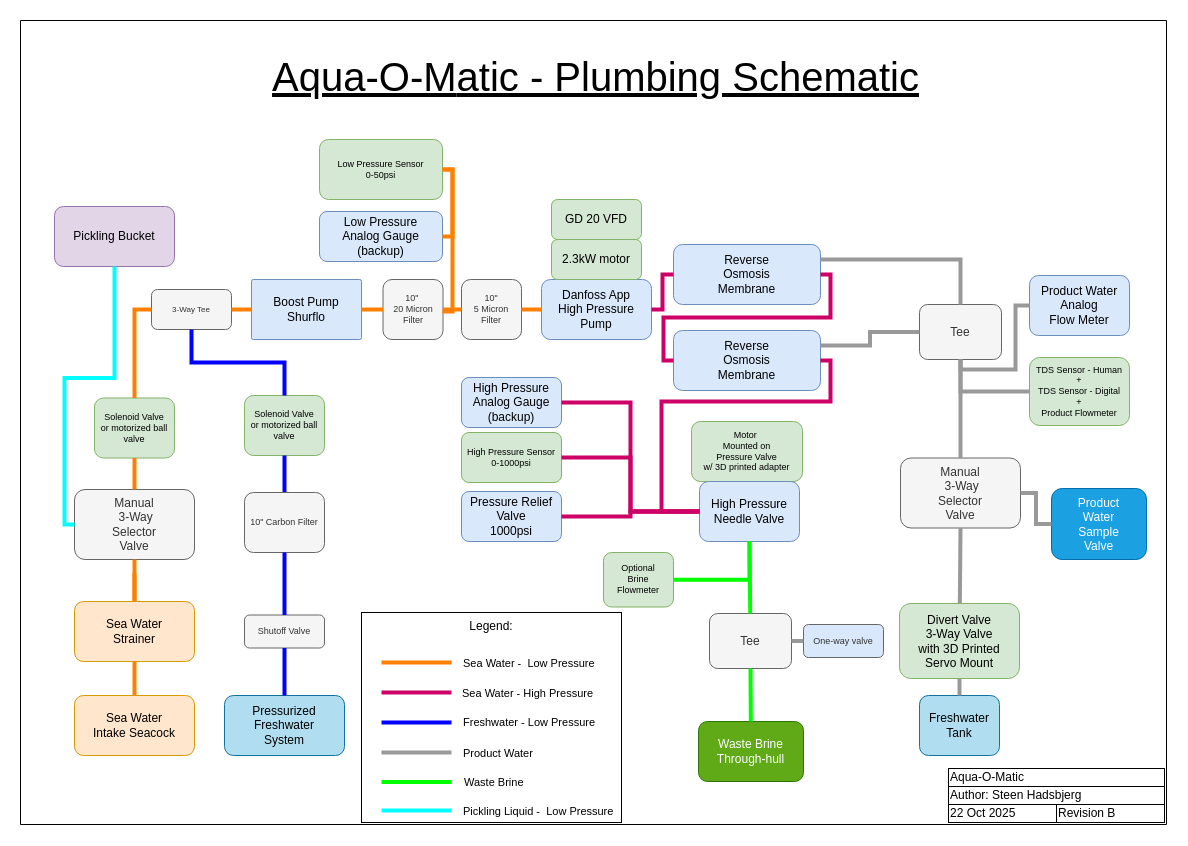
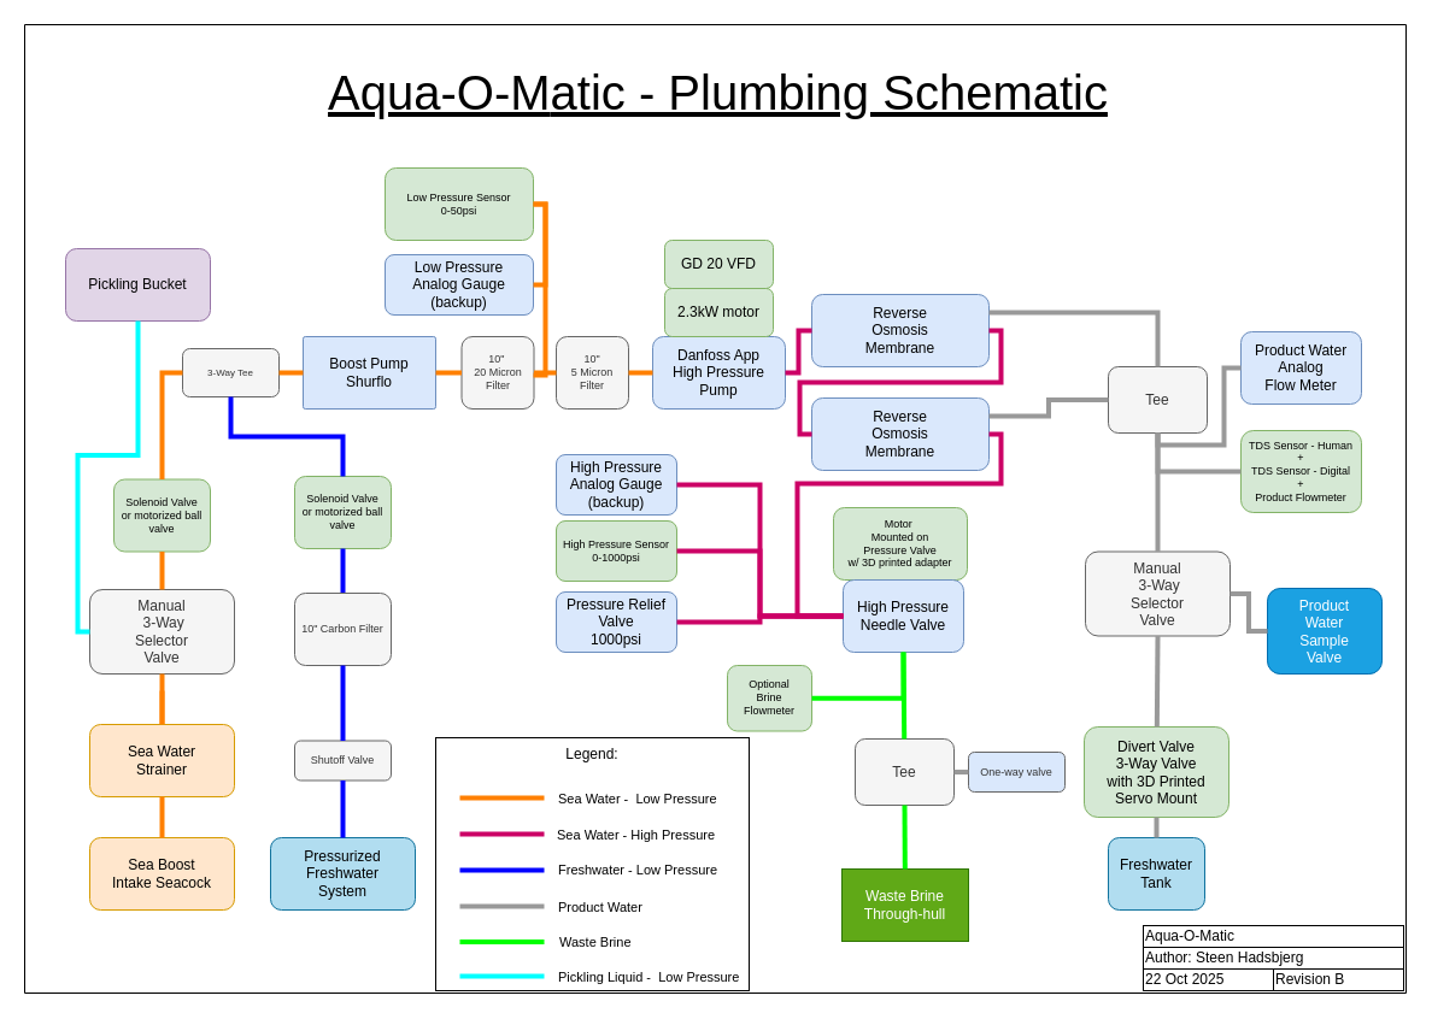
- <mxCell id="2" value="Sea Water&lt;br&gt;Intake Seacock" style="rounded=1;whiteSpace=wrap;html=1;fillColor=#ffe6cc;strokeColor=#d79b00;" vertex="1" parent="1"><mxGeometry x="74" y="695" width="120" height="60" as="geometry" /></mxCell>
+ <mxCell id="2" value="Sea Boost&lt;br&gt;Intake Seacock" style="rounded=1;whiteSpace=wrap;html=1;fillColor=#ffe6cc;strokeColor=#d79b00;" vertex="1" parent="1"><mxGeometry x="74" y="695" width="120" height="60" as="geometry" /></mxCell>
- <mxCell id="12" value="Waste Brine&lt;br&gt;Through-hull" style="rounded=1;whiteSpace=wrap;html=1;fillColor=#60a917;fontColor=#ffffff;strokeColor=#2D7600;" vertex="1" parent="1"><mxGeometry x="698" y="721" width="105" height="60" as="geometry" /></mxCell>
+ <mxCell id="12" value="Waste Brine&lt;br&gt;Through-hull" style="whiteSpace=wrap;html=1;fillColor=#60a917;fontColor=#ffffff;strokeColor=#2D7600;rounded=0;" vertex="1" parent="1"><mxGeometry x="698" y="721" width="105" height="60" as="geometry" /></mxCell>
